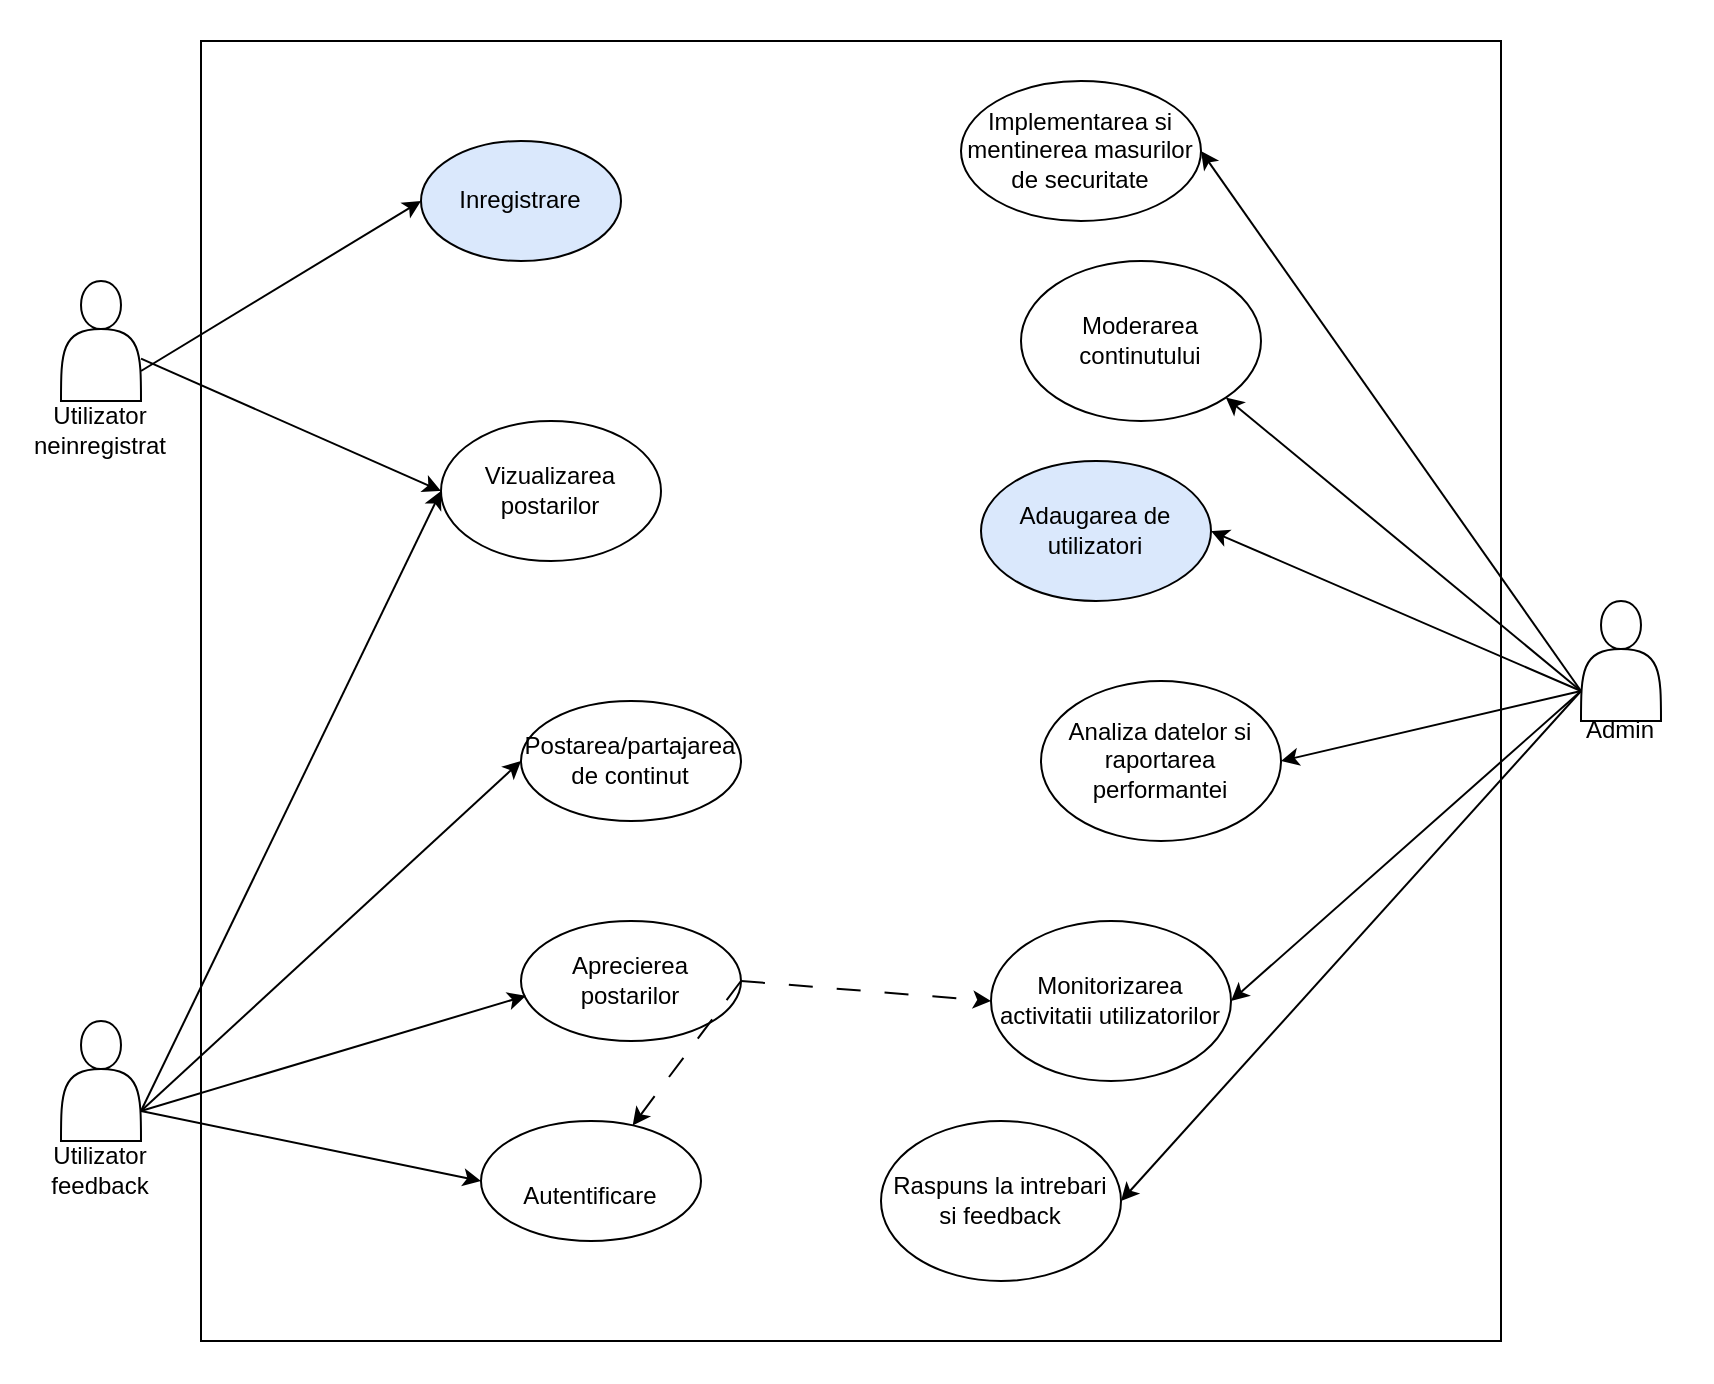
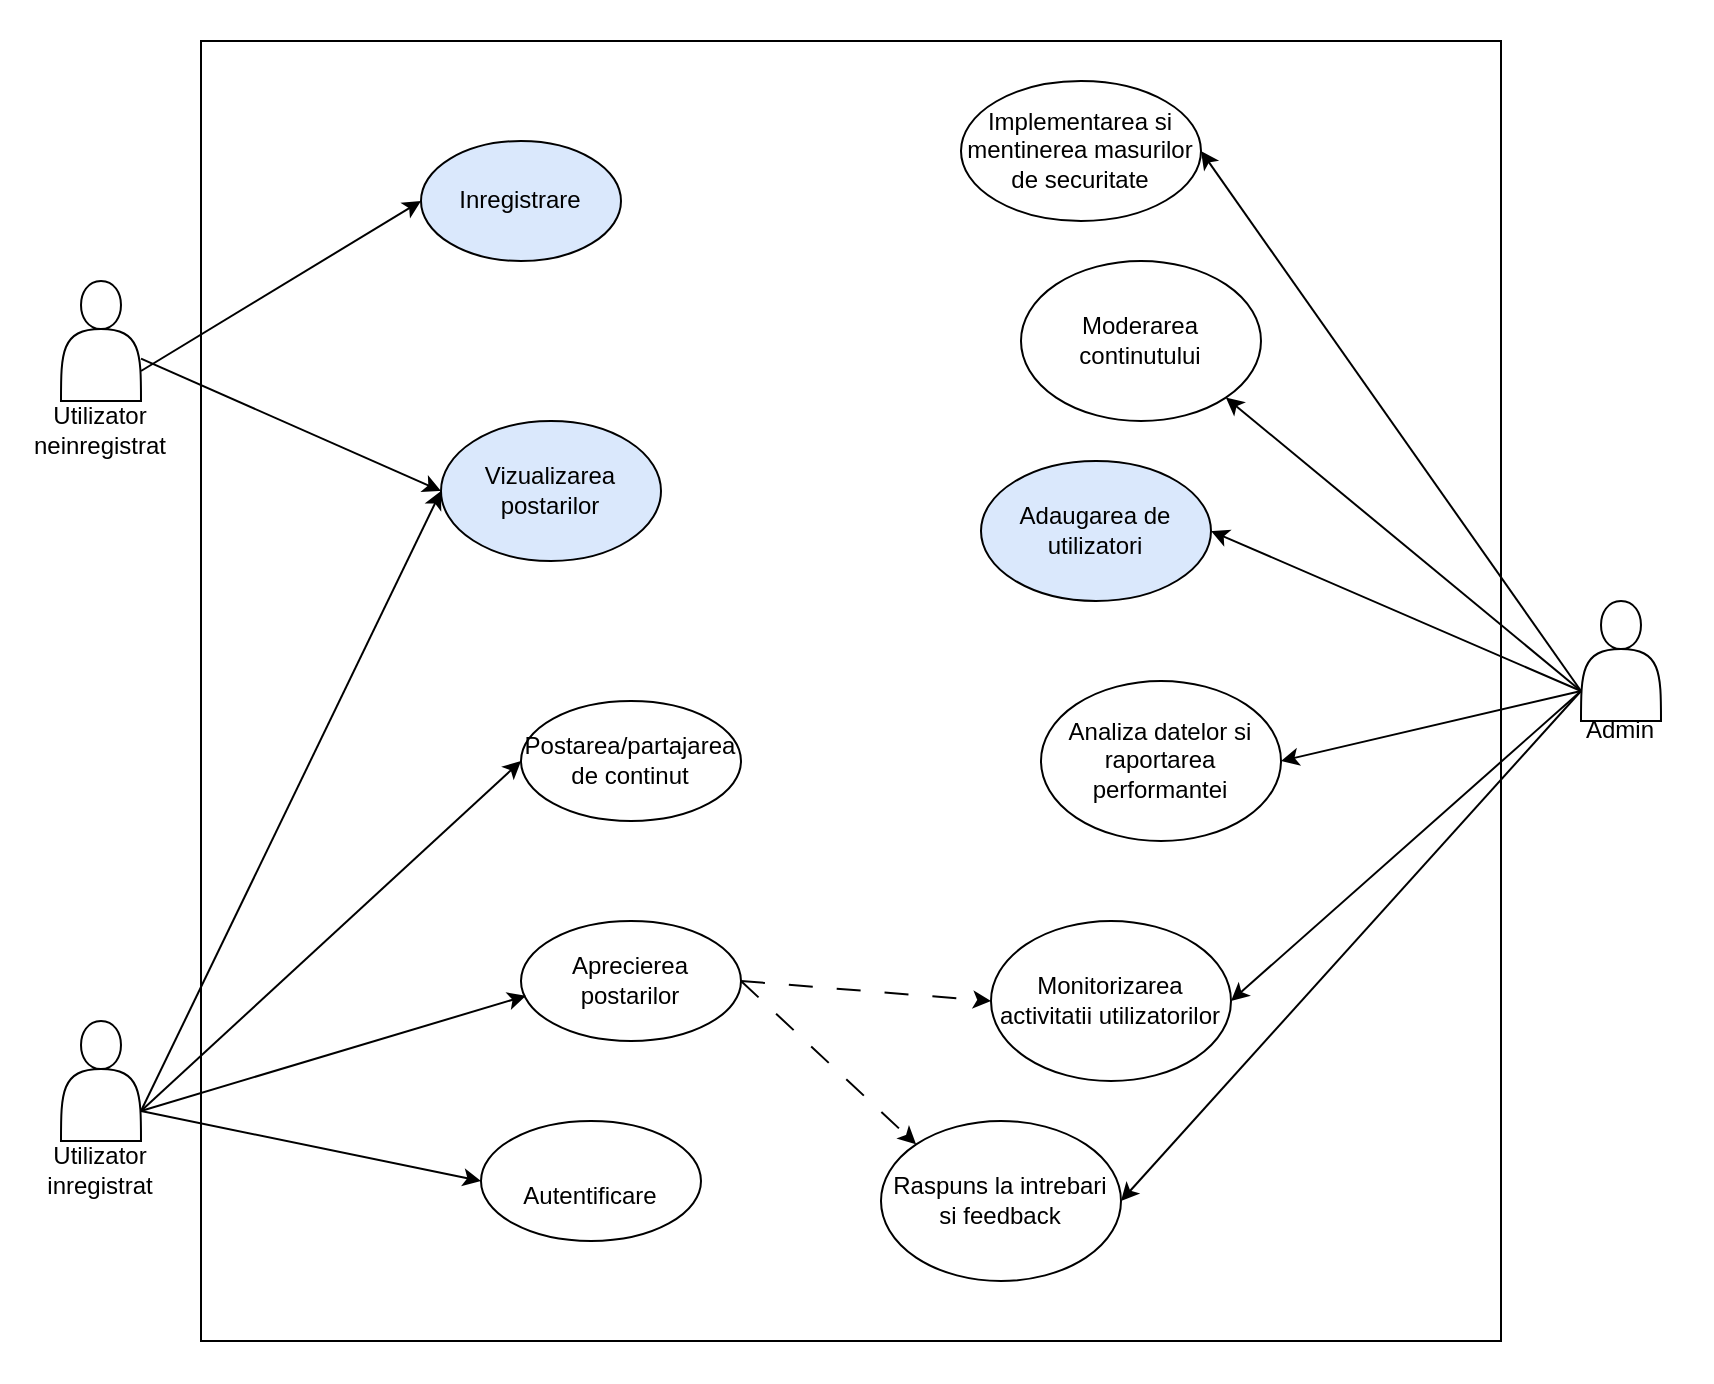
- <mxCell id="21" value="Vizualizarea postarilor" style="ellipse;whiteSpace=wrap;html=1;" parent="1" vertex="1"><mxGeometry x="220" y="210" width="110" height="70" as="geometry" /></mxCell>
+ <mxCell id="21" value="Vizualizarea postarilor" style="ellipse;whiteSpace=wrap;html=1;fillColor=#dae8fc;" parent="1" vertex="1"><mxGeometry x="220" y="210" width="110" height="70" as="geometry" /></mxCell>
- <mxCell id="33" value="" style="endArrow=classic;html=1;rounded=0;exitX=1;exitY=0.5;exitDx=0;exitDy=0;dashed=1;dashPattern=12 12;" parent="1" source="30" target="26" edge="1"><mxGeometry width="50" height="50" relative="1" as="geometry"><mxPoint x="390" y="440" as="sourcePoint" /><mxPoint x="440" y="390" as="targetPoint" /></mxGeometry></mxCell>
+ <mxCell id="33" value="" style="endArrow=classic;html=1;rounded=0;exitX=1;exitY=0.5;exitDx=0;exitDy=0;entryX=0;entryY=0;entryDx=0;entryDy=0;dashed=1;dashPattern=12 12;" parent="1" source="30" target="14" edge="1"><mxGeometry width="50" height="50" relative="1" as="geometry"><mxPoint x="390" y="440" as="sourcePoint" /><mxPoint x="440" y="390" as="targetPoint" /></mxGeometry></mxCell>
- <mxCell id="7" value="Utilizator feedback" style="text;html=1;align=center;verticalAlign=middle;whiteSpace=wrap;rounded=0;" parent="1" vertex="1"><mxGeometry x="20" y="570" width="60" height="30" as="geometry" /></mxCell>
+ <mxCell id="7" value="Utilizator inregistrat" style="text;html=1;align=center;verticalAlign=middle;whiteSpace=wrap;rounded=0;" parent="1" vertex="1"><mxGeometry x="20" y="570" width="60" height="30" as="geometry" /></mxCell>
